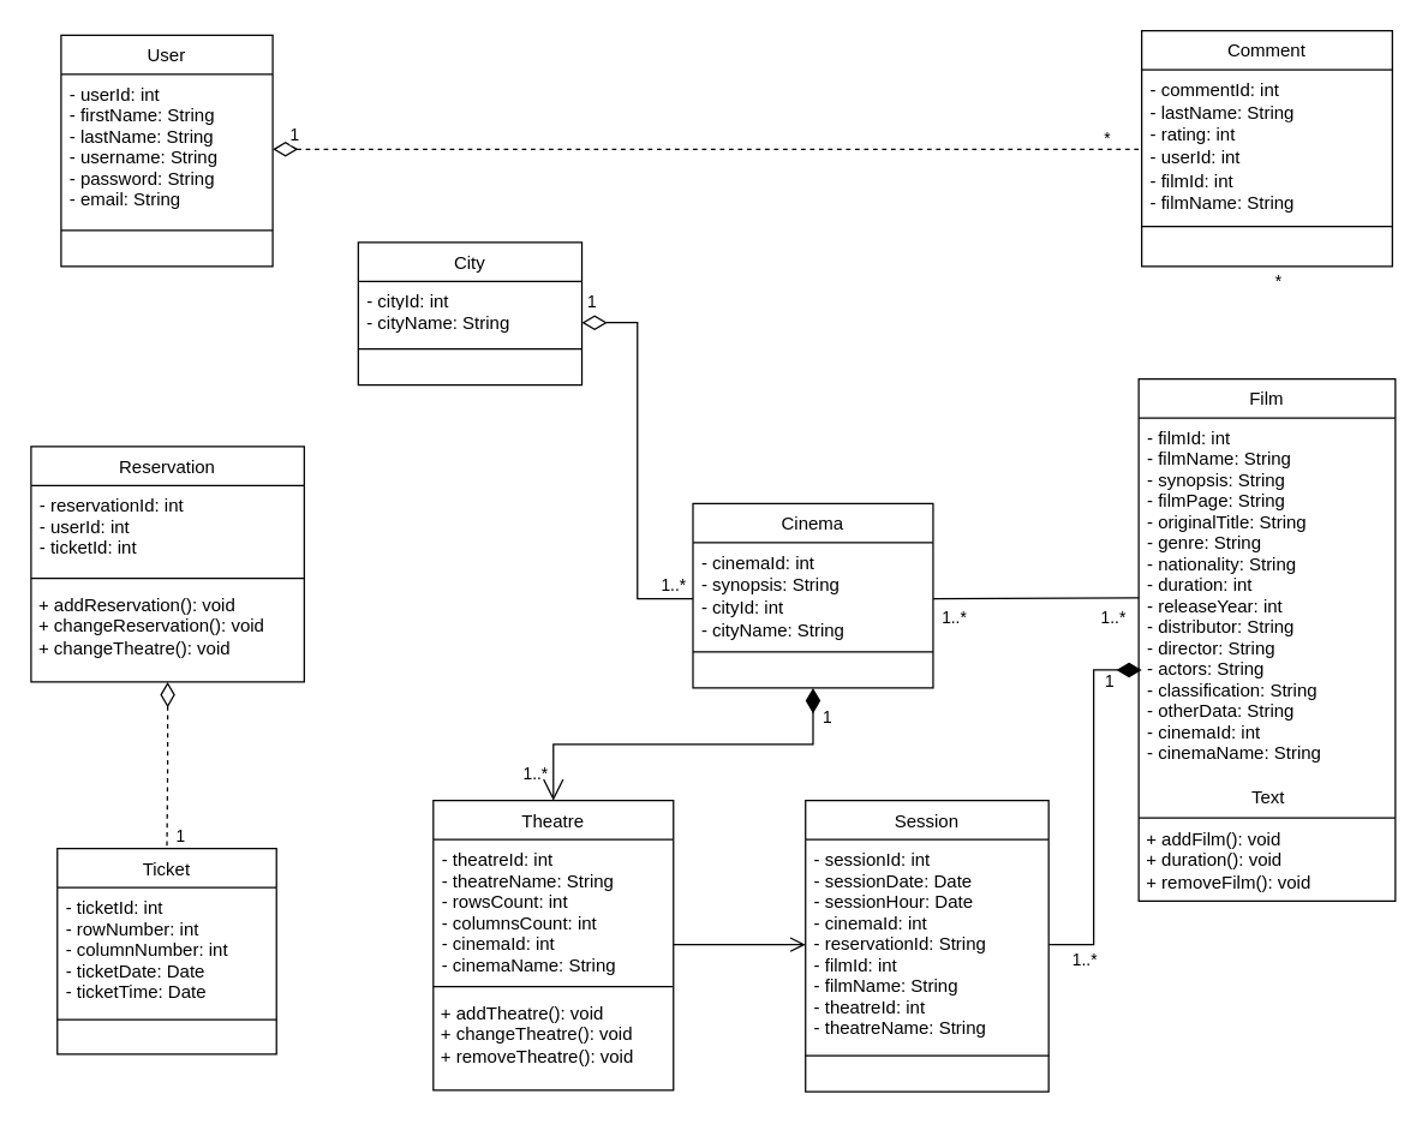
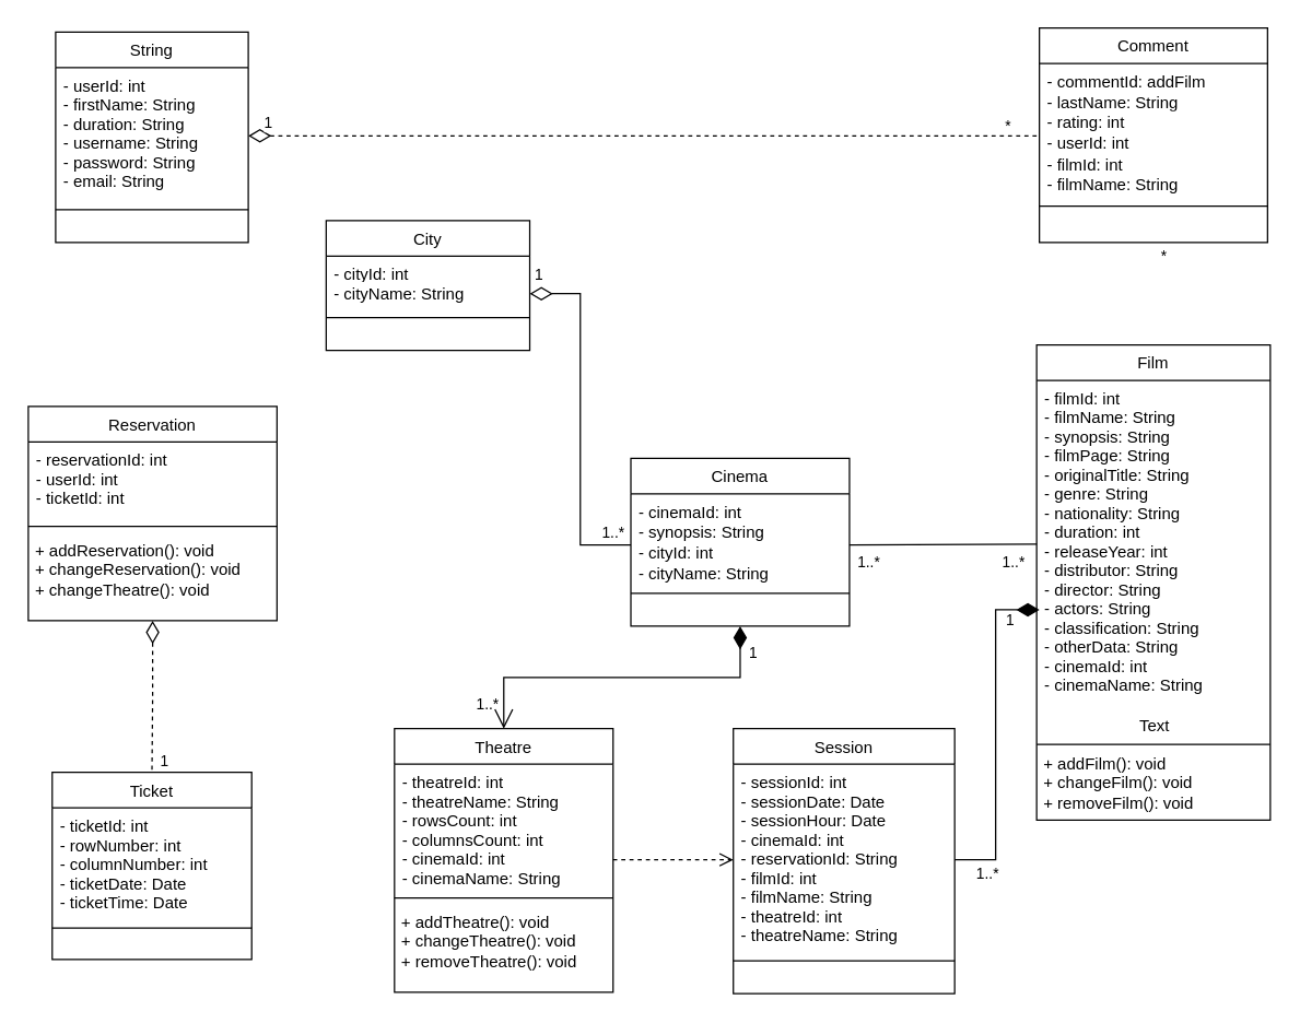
- <mxCell id="34" value="User" style="swimlane;fontStyle=0;align=center;verticalAlign=top;childLayout=stackLayout;horizontal=1;startSize=26;horizontalStack=0;resizeParent=1;resizeLast=0;collapsible=1;marginBottom=0;rounded=0;shadow=0;strokeWidth=1;" parent="1" vertex="1"><mxGeometry x="40" y="23" width="141" height="154" as="geometry"><mxRectangle x="-789" y="62" width="160" height="26" as="alternateBounds" /></mxGeometry></mxCell>
+ <mxCell id="34" value="String" style="swimlane;fontStyle=0;align=center;verticalAlign=top;childLayout=stackLayout;horizontal=1;startSize=26;horizontalStack=0;resizeParent=1;resizeLast=0;collapsible=1;marginBottom=0;rounded=0;shadow=0;strokeWidth=1;" parent="1" vertex="1"><mxGeometry x="40" y="23" width="141" height="154" as="geometry"><mxRectangle x="-789" y="62" width="160" height="26" as="alternateBounds" /></mxGeometry></mxCell>
- <mxCell id="13" value="- commentId: int" style="text;align=left;verticalAlign=top;spacingLeft=4;spacingRight=4;overflow=hidden;rotatable=0;points=[[0,0.5],[1,0.5]];portConstraint=eastwest;" parent="12" vertex="1"><mxGeometry y="26" width="167" height="15" as="geometry" /></mxCell>
+ <mxCell id="13" value="- commentId: addFilm" style="text;align=left;verticalAlign=top;spacingLeft=4;spacingRight=4;overflow=hidden;rotatable=0;points=[[0,0.5],[1,0.5]];portConstraint=eastwest;" parent="12" vertex="1"><mxGeometry y="26" width="167" height="15" as="geometry" /></mxCell>
- <mxCell id="35" value="- userId: int&#10;- firstName: String&#10;- lastName: String&#10;- username: String&#10;- password: String&#10;- email: String&#10;" style="text;align=left;verticalAlign=top;spacingLeft=4;spacingRight=4;overflow=hidden;rotatable=0;points=[[0,0.5],[1,0.5]];portConstraint=eastwest;" parent="34" vertex="1"><mxGeometry y="26" width="141" height="100" as="geometry" /></mxCell>
+ <mxCell id="35" value="- userId: int&#10;- firstName: String&#10;- duration: String&#10;- username: String&#10;- password: String&#10;- email: String&#10;" style="text;align=left;verticalAlign=top;spacingLeft=4;spacingRight=4;overflow=hidden;rotatable=0;points=[[0,0.5],[1,0.5]];portConstraint=eastwest;" parent="34" vertex="1"><mxGeometry y="26" width="141" height="100" as="geometry" /></mxCell>
- <mxCell id="23" value="&amp;nbsp;+ addFilm(): void&lt;div&gt;&amp;nbsp;+ duration(): void&lt;/div&gt;&lt;div&gt;&amp;nbsp;+ removeFilm(): void&lt;/div&gt;" style="text;html=1;align=left;verticalAlign=middle;resizable=0;points=[];autosize=1;strokeColor=none;fillColor=none;" vertex="1" parent="19"><mxGeometry y="293" width="171" height="55" as="geometry" /></mxCell>
+ <mxCell id="23" value="&amp;nbsp;+ addFilm(): void&lt;div&gt;&amp;nbsp;+ changeFilm(): void&lt;/div&gt;&lt;div&gt;&amp;nbsp;+ removeFilm(): void&lt;/div&gt;" style="text;html=1;align=left;verticalAlign=middle;resizable=0;points=[];autosize=1;strokeColor=none;fillColor=none;" vertex="1" parent="19"><mxGeometry y="293" width="171" height="55" as="geometry" /></mxCell>
- <mxCell id="47" value="" style="html=1;verticalAlign=bottom;endArrow=open;dashed=0;endSize=8;curved=0;rounded=0;entryX=0;entryY=0.5;entryDx=0;entryDy=0;exitX=1;exitY=0.745;exitDx=0;exitDy=0;exitPerimeter=0;" edge="1" parent="1" source="25" target="29"><mxGeometry relative="1" as="geometry"><mxPoint x="524" y="716" as="sourcePoint" /><mxPoint x="495" y="640" as="targetPoint" /></mxGeometry></mxCell>
+ <mxCell id="47" value="" style="html=1;verticalAlign=bottom;endArrow=open;dashed=1;endSize=8;curved=0;rounded=0;entryX=0;entryY=0.5;entryDx=0;entryDy=0;exitX=1;exitY=0.745;exitDx=0;exitDy=0;exitPerimeter=0;" edge="1" parent="1" source="25" target="29"><mxGeometry relative="1" as="geometry"><mxPoint x="524" y="716" as="sourcePoint" /><mxPoint x="495" y="640" as="targetPoint" /></mxGeometry></mxCell>
